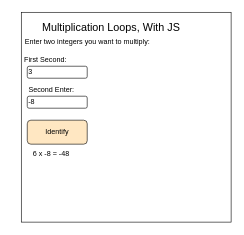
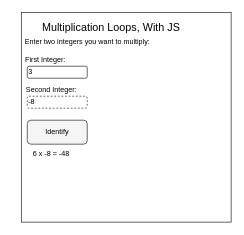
- <mxCell id="5" value="First Second:" style="text;html=1;align=center;verticalAlign=middle;resizable=0;points=[];autosize=1;strokeColor=none;fillColor=none;" vertex="1" parent="1"><mxGeometry x="35" y="90" width="80" height="20" as="geometry" /></mxCell>
+ <mxCell id="5" value="First Integer:" style="text;html=1;align=center;verticalAlign=middle;resizable=0;points=[];autosize=1;strokeColor=none;fillColor=none;" vertex="1" parent="1"><mxGeometry x="35" y="90" width="80" height="20" as="geometry" /></mxCell>
- <mxCell id="6" value="Second Enter:" style="text;html=1;align=center;verticalAlign=middle;resizable=0;points=[];autosize=1;strokeColor=none;fillColor=none;" vertex="1" parent="1"><mxGeometry x="35" y="140" width="100" height="20" as="geometry" /></mxCell>
+ <mxCell id="6" value="Second Integer:" style="text;html=1;align=center;verticalAlign=middle;resizable=0;points=[];autosize=1;strokeColor=none;fillColor=none;" vertex="1" parent="1"><mxGeometry x="35" y="140" width="100" height="20" as="geometry" /></mxCell>
- <mxCell id="8" value="-8" style="rounded=1;whiteSpace=wrap;html=1;align=left;" vertex="1" parent="1"><mxGeometry x="45" y="160" width="100" height="20" as="geometry" /></mxCell>
+ <mxCell id="8" value="-8" style="rounded=1;whiteSpace=wrap;html=1;align=left;dashed=1;" vertex="1" parent="1"><mxGeometry x="45" y="160" width="100" height="20" as="geometry" /></mxCell>
- <mxCell id="9" value="Identify" style="rounded=1;whiteSpace=wrap;html=1;fillColor=#FFE7C2;" vertex="1" parent="1"><mxGeometry x="45" y="200" width="100" height="40" as="geometry" /></mxCell>
+ <mxCell id="9" value="Identify" style="rounded=1;whiteSpace=wrap;html=1;fillColor=#f5f5f5;" vertex="1" parent="1"><mxGeometry x="45" y="200" width="100" height="40" as="geometry" /></mxCell>
